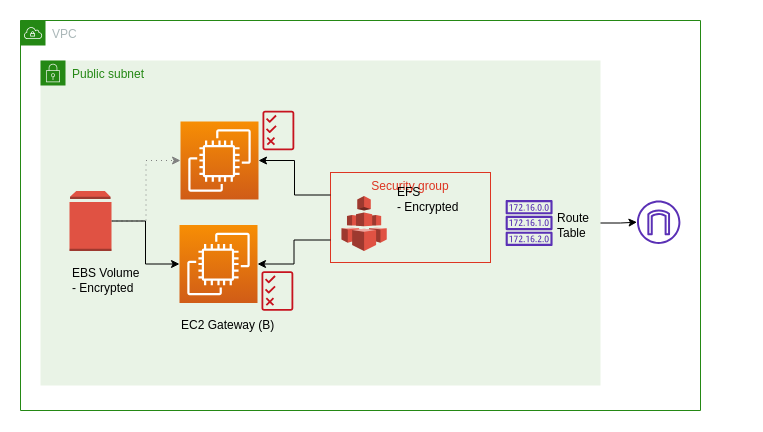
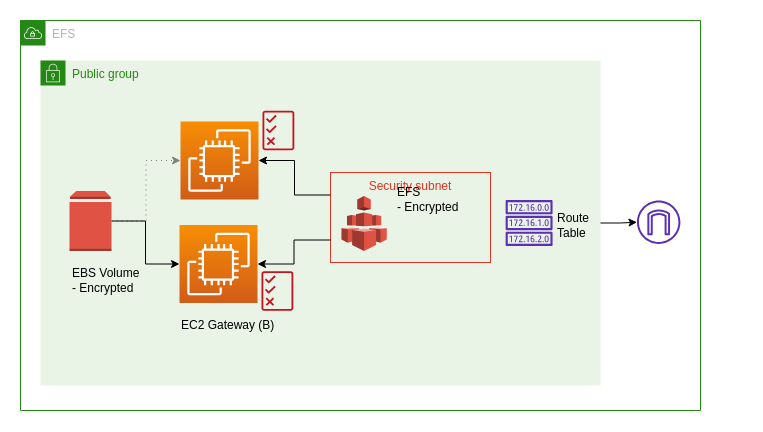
- <mxCell id="3" value="VPC" style="points=[[0,0],[0.25,0],[0.5,0],[0.75,0],[1,0],[1,0.25],[1,0.5],[1,0.75],[1,1],[0.75,1],[0.5,1],[0.25,1],[0,1],[0,0.75],[0,0.5],[0,0.25]];outlineConnect=0;gradientColor=none;html=1;whiteSpace=wrap;fontSize=12;fontStyle=0;shape=mxgraph.aws4.group;grIcon=mxgraph.aws4.group_vpc;strokeColor=#248814;fillColor=none;verticalAlign=top;align=left;spacingLeft=30;fontColor=#AAB7B8;dashed=0;" parent="1" vertex="1"><mxGeometry x="20" y="20" width="680" height="390" as="geometry" /></mxCell>
+ <mxCell id="3" value="EFS" style="points=[[0,0],[0.25,0],[0.5,0],[0.75,0],[1,0],[1,0.25],[1,0.5],[1,0.75],[1,1],[0.75,1],[0.5,1],[0.25,1],[0,1],[0,0.75],[0,0.5],[0,0.25]];outlineConnect=0;gradientColor=none;html=1;whiteSpace=wrap;fontSize=12;fontStyle=0;shape=mxgraph.aws4.group;grIcon=mxgraph.aws4.group_vpc;strokeColor=#248814;fillColor=none;verticalAlign=top;align=left;spacingLeft=30;fontColor=#AAB7B8;dashed=0;" parent="1" vertex="1"><mxGeometry x="20" y="20" width="680" height="390" as="geometry" /></mxCell>
- <mxCell id="2" value="Public subnet" style="points=[[0,0],[0.25,0],[0.5,0],[0.75,0],[1,0],[1,0.25],[1,0.5],[1,0.75],[1,1],[0.75,1],[0.5,1],[0.25,1],[0,1],[0,0.75],[0,0.5],[0,0.25]];outlineConnect=0;gradientColor=none;html=1;whiteSpace=wrap;fontSize=12;fontStyle=0;shape=mxgraph.aws4.group;grIcon=mxgraph.aws4.group_security_group;grStroke=0;strokeColor=#248814;fillColor=#E9F3E6;verticalAlign=top;align=left;spacingLeft=30;fontColor=#248814;dashed=0;" parent="1" vertex="1"><mxGeometry x="40" y="60" width="560" height="325" as="geometry" /></mxCell>
+ <mxCell id="2" value="Public group" style="points=[[0,0],[0.25,0],[0.5,0],[0.75,0],[1,0],[1,0.25],[1,0.5],[1,0.75],[1,1],[0.75,1],[0.5,1],[0.25,1],[0,1],[0,0.75],[0,0.5],[0,0.25]];outlineConnect=0;gradientColor=none;html=1;whiteSpace=wrap;fontSize=12;fontStyle=0;shape=mxgraph.aws4.group;grIcon=mxgraph.aws4.group_security_group;grStroke=0;strokeColor=#248814;fillColor=#E9F3E6;verticalAlign=top;align=left;spacingLeft=30;fontColor=#248814;dashed=0;" parent="1" vertex="1"><mxGeometry x="40" y="60" width="560" height="325" as="geometry" /></mxCell>
- <mxCell id="15" value="Security group" style="fillColor=none;strokeColor=#DD3522;verticalAlign=top;fontStyle=0;fontColor=#DD3522;" vertex="1" parent="14"><mxGeometry width="160" height="90" as="geometry" /></mxCell>
+ <mxCell id="15" value="Security subnet" style="fillColor=none;strokeColor=#DD3522;verticalAlign=top;fontStyle=0;fontColor=#DD3522;" vertex="1" parent="14"><mxGeometry width="160" height="90" as="geometry" /></mxCell>
